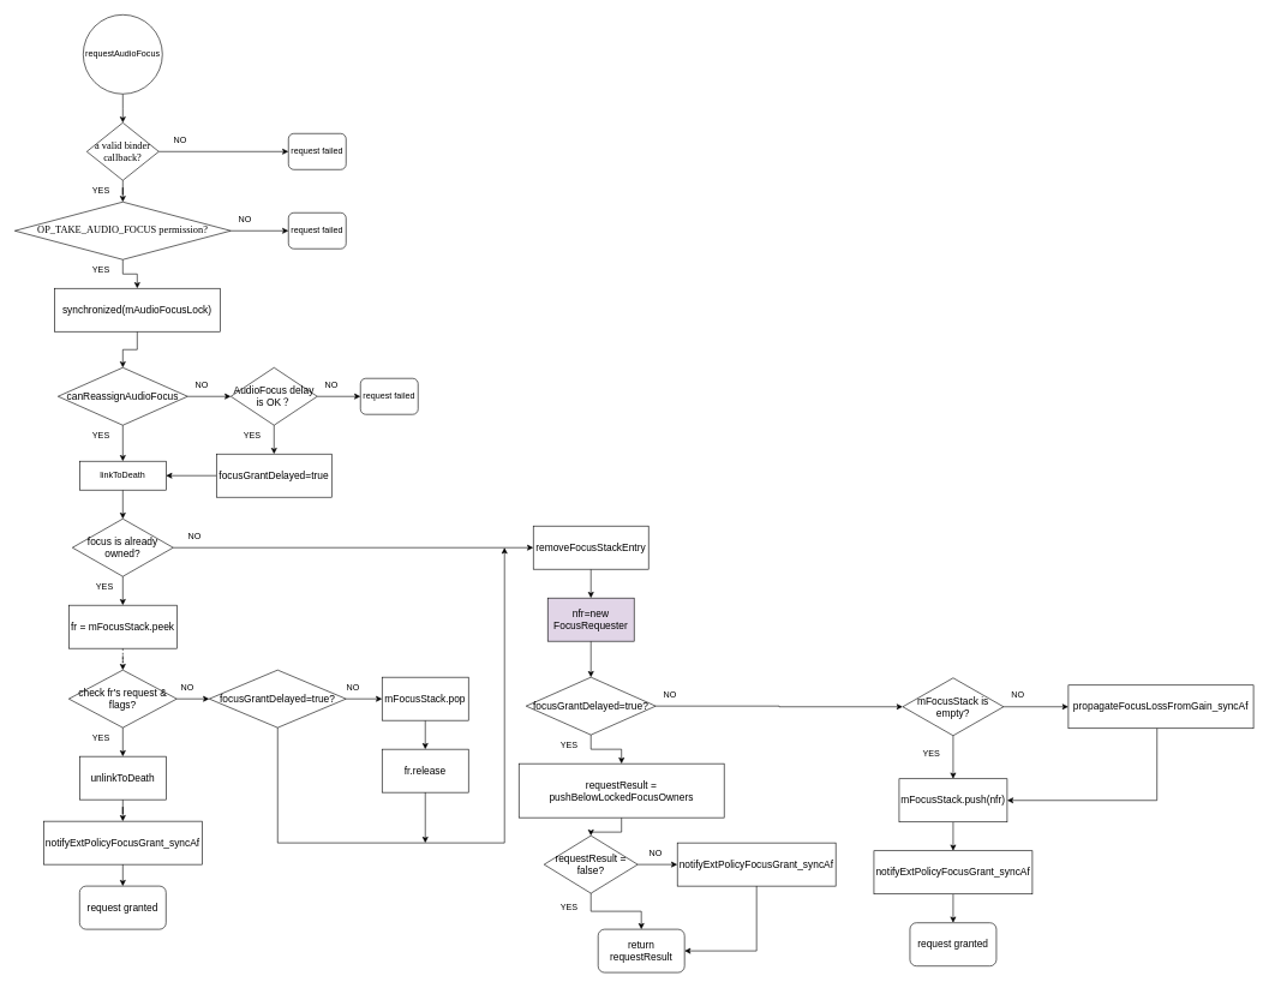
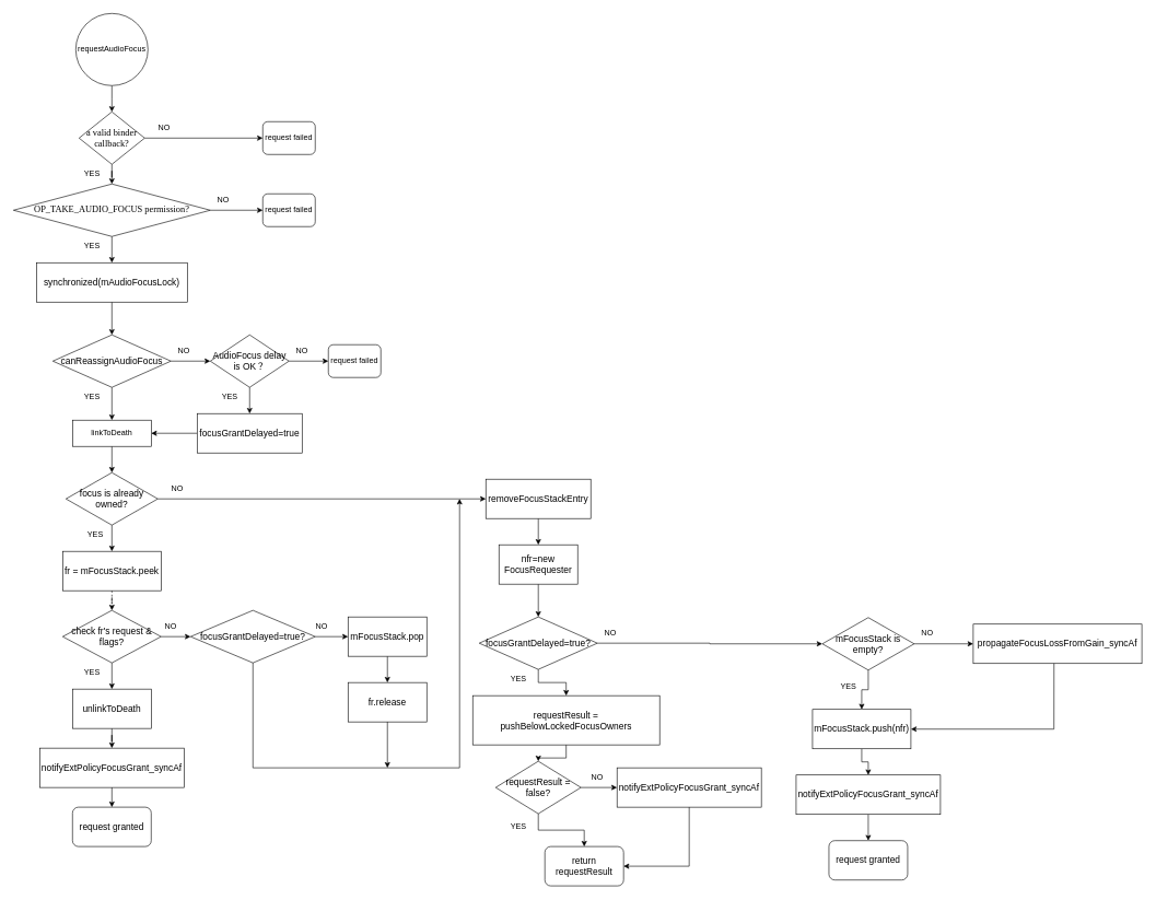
- <mxCell id="16" value="&lt;span style=&quot;font-size: 14px&quot;&gt;synchronized(mAudioFocusLock)&lt;/span&gt;" style="whiteSpace=wrap;html=1;" vertex="1" parent="1"><mxGeometry x="75" y="400" width="230" height="60" as="geometry" /></mxCell>
+ <mxCell id="16" value="&lt;span style=&quot;font-size: 14px&quot;&gt;synchronized(mAudioFocusLock)&lt;/span&gt;" style="whiteSpace=wrap;html=1;" vertex="1" parent="1"><mxGeometry x="55" y="400" width="230" height="60" as="geometry" /></mxCell>
- <mxCell id="52" value="&lt;span style=&quot;font-size: 14px&quot;&gt;nfr=new FocusRequester&lt;/span&gt;" style="whiteSpace=wrap;html=1;fillColor=#e1d5e7;" vertex="1" parent="1"><mxGeometry x="760" y="830" width="120" height="60" as="geometry" /></mxCell>
+ <mxCell id="52" value="&lt;span style=&quot;font-size: 14px&quot;&gt;nfr=new FocusRequester&lt;/span&gt;" style="whiteSpace=wrap;html=1;" vertex="1" parent="1"><mxGeometry x="760" y="830" width="120" height="60" as="geometry" /></mxCell>
- <mxCell id="61" value="&lt;span style=&quot;font-size: 14px&quot;&gt;mFocusStack.push(nfr)&lt;/span&gt;" style="whiteSpace=wrap;html=1;" vertex="1" parent="1"><mxGeometry x="1248" y="1081" width="150" height="60" as="geometry" /></mxCell>
+ <mxCell id="61" value="&lt;span style=&quot;font-size: 14px&quot;&gt;mFocusStack.push(nfr)&lt;/span&gt;" style="whiteSpace=wrap;html=1;" vertex="1" parent="1"><mxGeometry x="1238" y="1081" width="150" height="60" as="geometry" /></mxCell>
